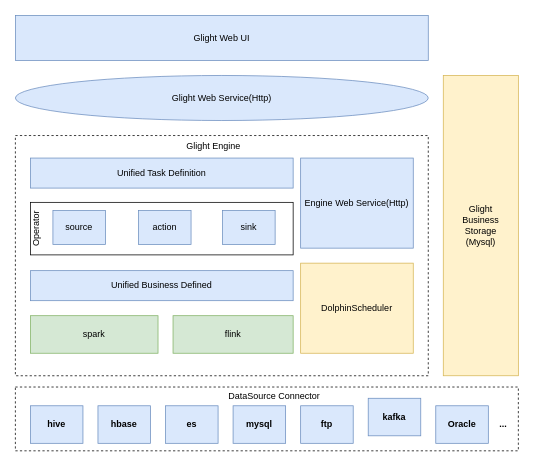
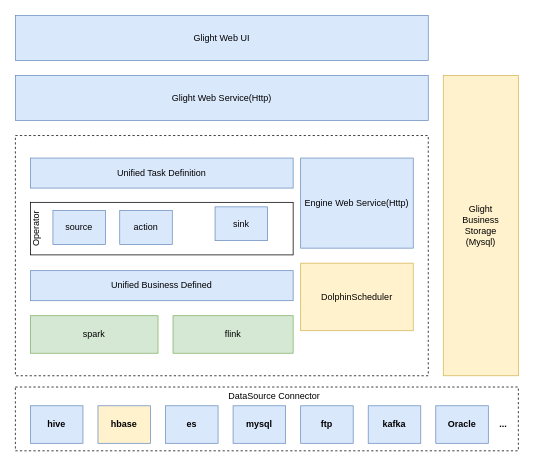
- <mxCell id="4" value="Glight Web Service(Http)" style="ellipse;whiteSpace=wrap;html=1;fillColor=#dae8fc;strokeColor=#6c8ebf;" vertex="1" parent="1"><mxGeometry x="20" y="100" width="550" height="60" as="geometry" /></mxCell>
+ <mxCell id="4" value="Glight Web Service(Http)" style="rounded=0;whiteSpace=wrap;html=1;fillColor=#dae8fc;strokeColor=#6c8ebf;" vertex="1" parent="1"><mxGeometry x="20" y="100" width="550" height="60" as="geometry" /></mxCell>
- <mxCell id="5" value="Glight Engine" style="text;html=1;strokeColor=none;fillColor=none;align=center;verticalAlign=middle;whiteSpace=wrap;rounded=0;dashed=1;" vertex="1" parent="1"><mxGeometry x="204" y="180" width="160" height="30" as="geometry" /></mxCell>
- <mxCell id="14" value="action" style="rounded=0;whiteSpace=wrap;html=1;fontFamily=Helvetica;fillColor=#dae8fc;strokeColor=#6c8ebf;" vertex="1" parent="1"><mxGeometry x="184" y="280" width="70" height="45" as="geometry" /></mxCell>
+ <mxCell id="14" value="action" style="rounded=0;whiteSpace=wrap;html=1;fontFamily=Helvetica;fillColor=#dae8fc;strokeColor=#6c8ebf;" vertex="1" parent="1"><mxGeometry x="159" y="280" width="70" height="45" as="geometry" /></mxCell>
- <mxCell id="15" value="sink" style="rounded=0;whiteSpace=wrap;html=1;fontFamily=Helvetica;fillColor=#dae8fc;strokeColor=#6c8ebf;" vertex="1" parent="1"><mxGeometry x="296" y="280" width="70" height="45" as="geometry" /></mxCell>
+ <mxCell id="15" value="sink" style="rounded=0;whiteSpace=wrap;html=1;fontFamily=Helvetica;fillColor=#dae8fc;strokeColor=#6c8ebf;" vertex="1" parent="1"><mxGeometry x="286" y="275" width="70" height="45" as="geometry" /></mxCell>
- <mxCell id="8" value="DolphinScheduler" style="rounded=0;whiteSpace=wrap;html=1;fillColor=#fff2cc;strokeColor=#d6b656;" vertex="1" parent="1"><mxGeometry x="400" y="350" width="150" height="120" as="geometry" /></mxCell>
+ <mxCell id="8" value="DolphinScheduler" style="rounded=0;whiteSpace=wrap;html=1;fillColor=#fff2cc;strokeColor=#d6b656;" vertex="1" parent="1"><mxGeometry x="400" y="350" width="150" height="90" as="geometry" /></mxCell>
- <mxCell id="25" value="&lt;b&gt;kafka&lt;/b&gt;" style="rounded=0;whiteSpace=wrap;html=1;fontFamily=Helvetica;fillColor=#dae8fc;strokeColor=#6c8ebf;" vertex="1" parent="1"><mxGeometry x="490" y="530" width="70" height="50" as="geometry" /></mxCell>
+ <mxCell id="25" value="&lt;b&gt;kafka&lt;/b&gt;" style="rounded=0;whiteSpace=wrap;html=1;fontFamily=Helvetica;fillColor=#dae8fc;strokeColor=#6c8ebf;" vertex="1" parent="1"><mxGeometry x="490" y="540" width="70" height="50" as="geometry" /></mxCell>
- <mxCell id="21" value="&lt;b&gt;hbase&lt;/b&gt;" style="rounded=0;whiteSpace=wrap;html=1;fontFamily=Helvetica;fillColor=#dae8fc;strokeColor=#6c8ebf;" vertex="1" parent="1"><mxGeometry x="130" y="540" width="70" height="50" as="geometry" /></mxCell>
+ <mxCell id="21" value="&lt;b&gt;hbase&lt;/b&gt;" style="rounded=0;whiteSpace=wrap;html=1;fontFamily=Helvetica;fillColor=#fff2cc;strokeColor=#6c8ebf;" vertex="1" parent="1"><mxGeometry x="130" y="540" width="70" height="50" as="geometry" /></mxCell>
